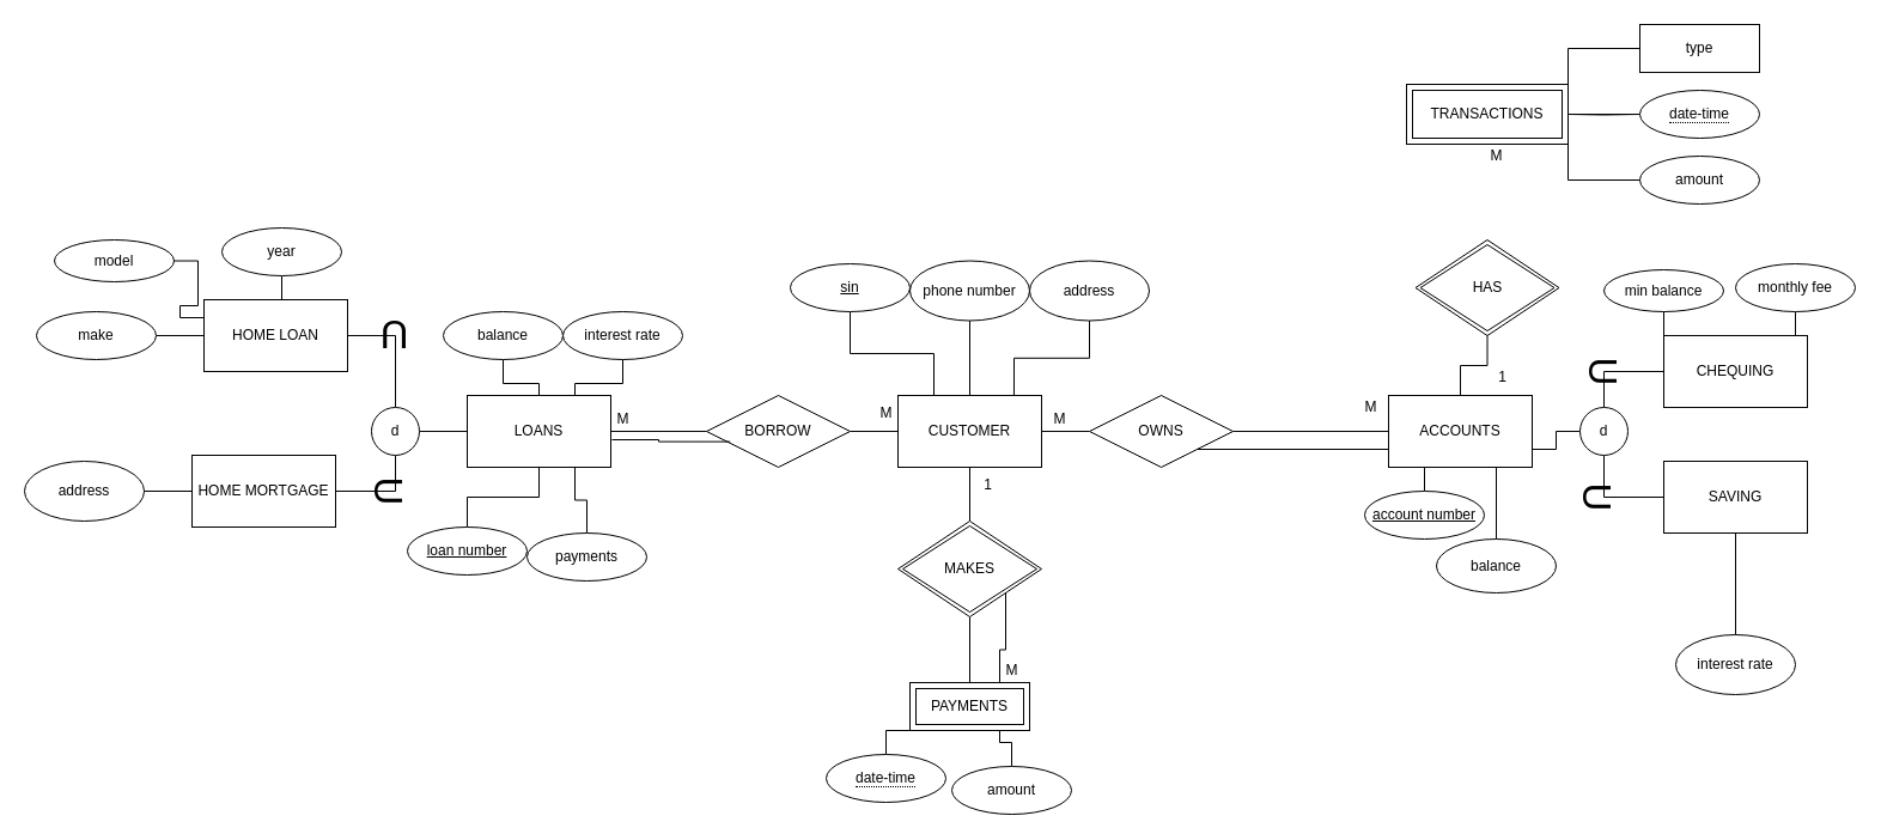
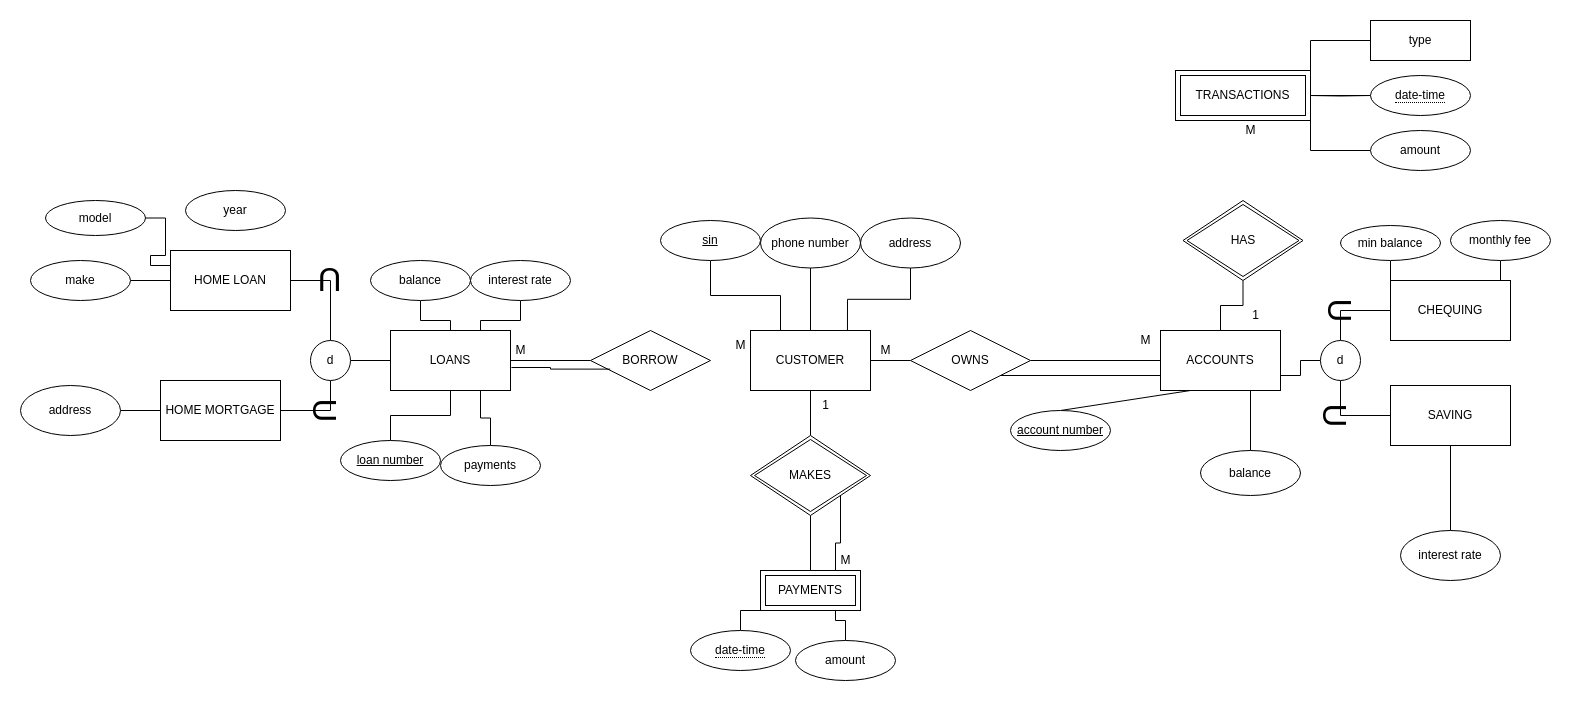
- <mxCell id="62" value="" style="edgeStyle=orthogonalEdgeStyle;rounded=0;orthogonalLoop=1;jettySize=auto;html=1;endArrow=none;endFill=0;" edge="1" parent="1" source="63" target="57"><mxGeometry relative="1" as="geometry" /></mxCell>
- <mxCell id="46" value="" style="edgeStyle=orthogonalEdgeStyle;rounded=0;orthogonalLoop=1;jettySize=auto;html=1;endArrow=none;endFill=0;" edge="1" parent="1" source="48" target="9"><mxGeometry relative="1" as="geometry" /></mxCell>
- <mxCell id="28" value="account number" style="ellipse;whiteSpace=wrap;html=1;align=center;fontStyle=4;" vertex="1" parent="1"><mxGeometry x="1140" y="410" width="100" height="40" as="geometry" /></mxCell>
+ <mxCell id="28" value="account number" style="ellipse;whiteSpace=wrap;html=1;align=center;fontStyle=4;" vertex="1" parent="1"><mxGeometry x="1010" y="410" width="100" height="40" as="geometry" /></mxCell>
